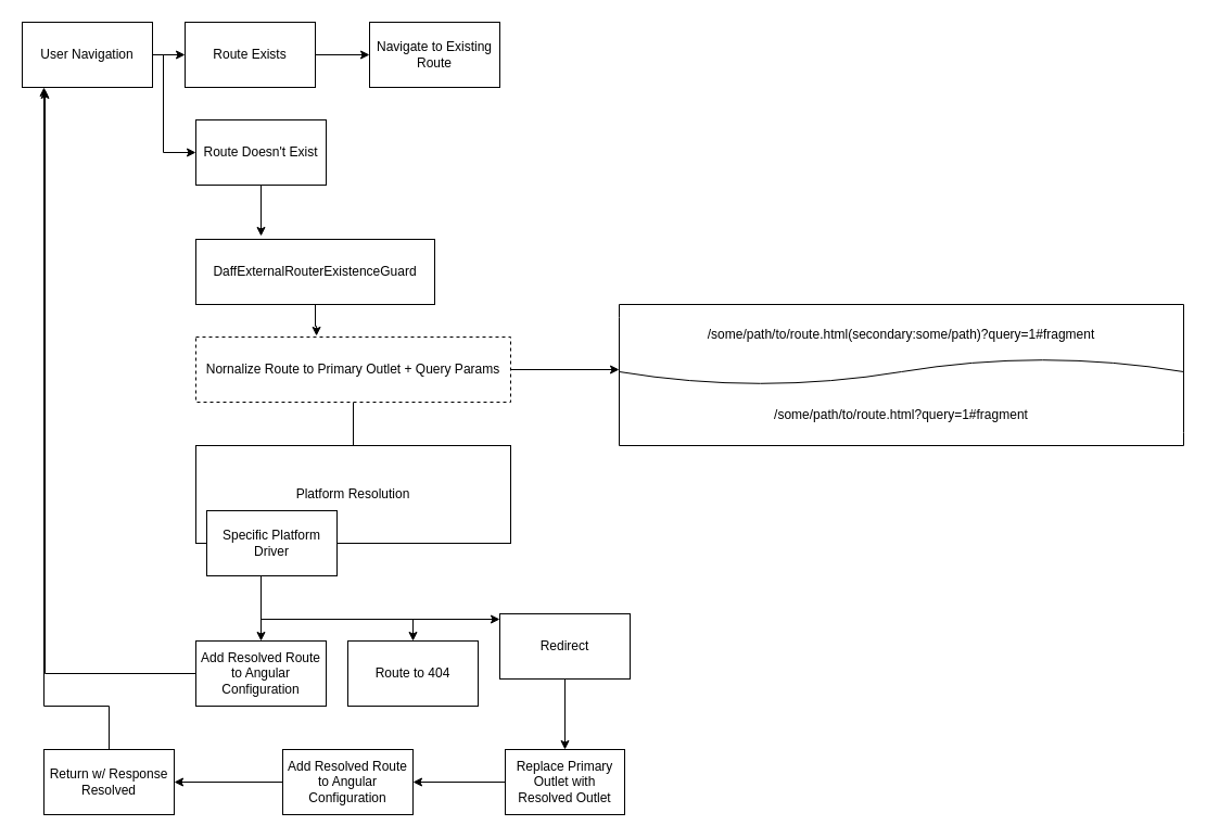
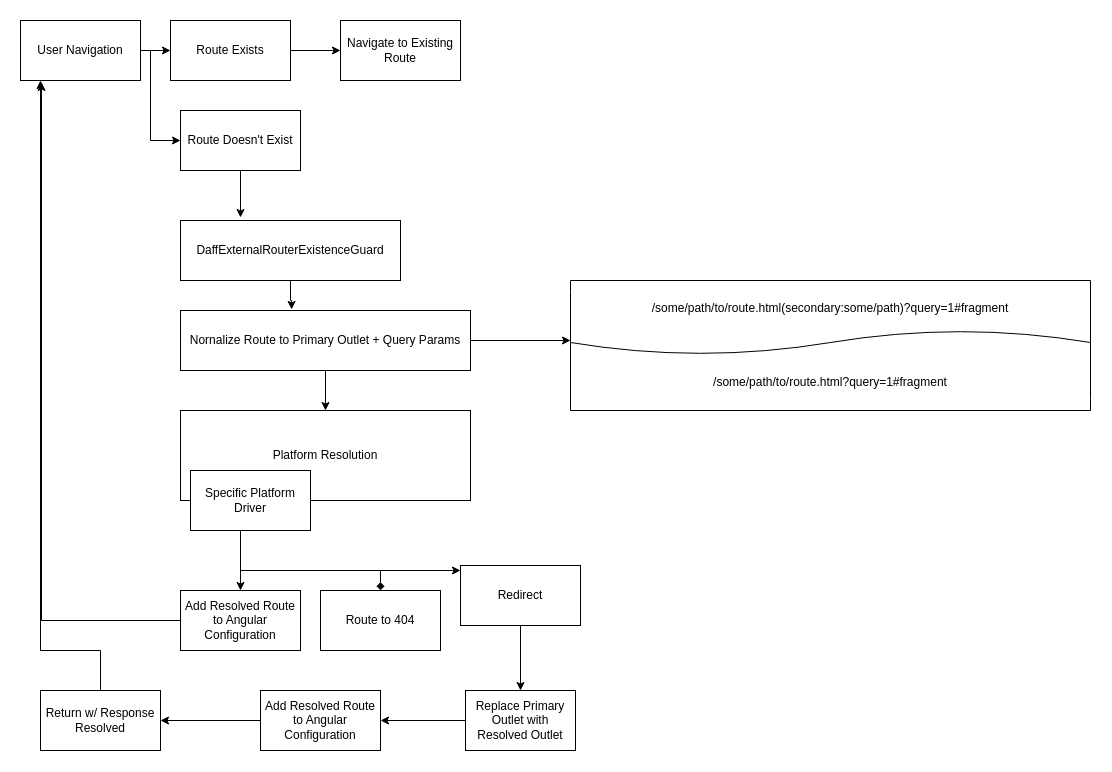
- <mxCell id="22" value="Nornalize Route to Primary Outlet + Query Params" style="rounded=0;whiteSpace=wrap;html=1;dashed=1;" vertex="1" parent="1"><mxGeometry x="180" y="310" width="290" height="60" as="geometry" /></mxCell>
+ <mxCell id="22" value="Nornalize Route to Primary Outlet + Query Params" style="rounded=0;whiteSpace=wrap;html=1;" vertex="1" parent="1"><mxGeometry x="180" y="310" width="290" height="60" as="geometry" /></mxCell>
- <mxCell id="21" style="edgeStyle=orthogonalEdgeStyle;rounded=0;orthogonalLoop=1;jettySize=auto;html=1;exitX=0.5;exitY=1;exitDx=0;exitDy=0;entryX=0.5;entryY=0;entryDx=0;entryDy=0;endArrow=none;" edge="1" parent="1" source="22" target="12"><mxGeometry relative="1" as="geometry"><Array as="points" /></mxGeometry></mxCell>
+ <mxCell id="21" style="edgeStyle=orthogonalEdgeStyle;rounded=0;orthogonalLoop=1;jettySize=auto;html=1;exitX=0.5;exitY=1;exitDx=0;exitDy=0;entryX=0.5;entryY=0;entryDx=0;entryDy=0;" edge="1" parent="1" source="22" target="12"><mxGeometry relative="1" as="geometry"><Array as="points" /></mxGeometry></mxCell>
- <mxCell id="14" style="edgeStyle=orthogonalEdgeStyle;rounded=0;orthogonalLoop=1;jettySize=auto;html=1;entryX=0.5;entryY=0;entryDx=0;entryDy=0;" edge="1" parent="1" source="16" target="19"><mxGeometry relative="1" as="geometry"><Array as="points"><mxPoint x="240" y="570" /><mxPoint x="380" y="570" /></Array></mxGeometry></mxCell>
+ <mxCell id="14" style="edgeStyle=orthogonalEdgeStyle;rounded=0;orthogonalLoop=1;jettySize=auto;html=1;entryX=0.5;entryY=0;entryDx=0;entryDy=0;endArrow=diamond;" edge="1" parent="1" source="16" target="19"><mxGeometry relative="1" as="geometry"><Array as="points"><mxPoint x="240" y="570" /><mxPoint x="380" y="570" /></Array></mxGeometry></mxCell>
